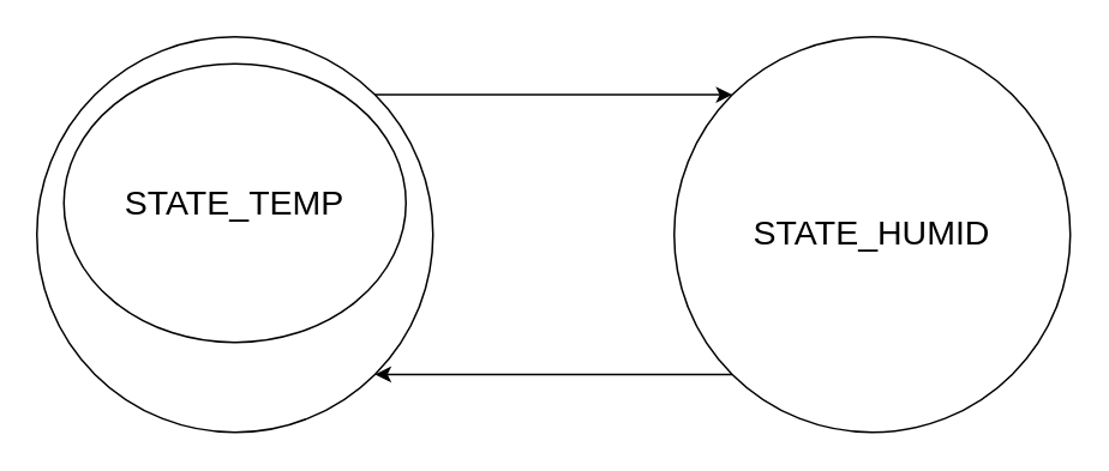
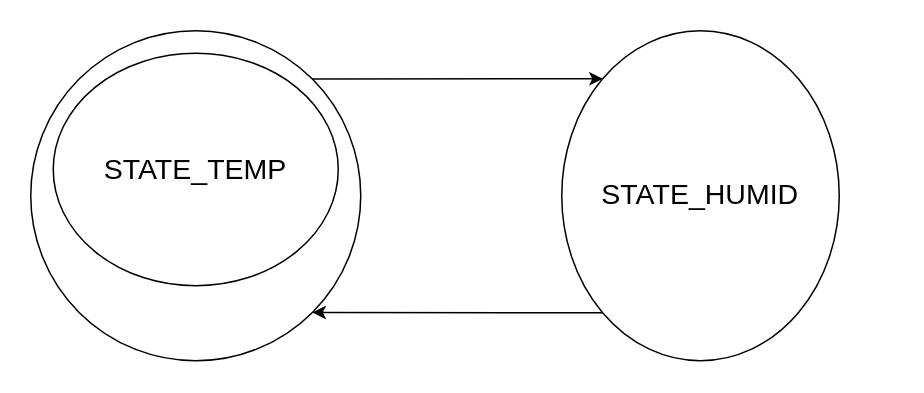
- <mxCell id="6" value="&lt;font style=&quot;font-size: 19px&quot;&gt;STATE_HUMID&lt;/font&gt;" style="ellipse;whiteSpace=wrap;html=1;aspect=fixed;" vertex="1" parent="1"><mxGeometry x="374" y="20" width="220" height="220" as="geometry" /></mxCell>
+ <mxCell id="6" value="&lt;font style=&quot;font-size: 19px&quot;&gt;STATE_HUMID&lt;/font&gt;" style="ellipse;whiteSpace=wrap;html=1;aspect=fixed;" vertex="1" parent="1"><mxGeometry x="374" y="20" width="185" height="220" as="geometry" /></mxCell>
